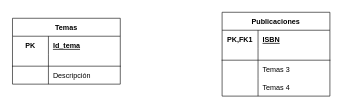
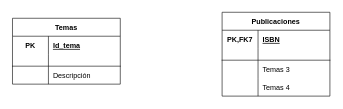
- <mxCell id="14" value="PK,FK1" style="shape=partialRectangle;connectable=0;fillColor=none;top=0;left=0;bottom=0;right=0;fontStyle=1;overflow=hidden;" vertex="1" parent="13"><mxGeometry width="60" height="30" as="geometry"><mxRectangle width="60" height="30" as="alternateBounds" /></mxGeometry></mxCell>
+ <mxCell id="14" value="PK,FK7" style="shape=partialRectangle;connectable=0;fillColor=none;top=0;left=0;bottom=0;right=0;fontStyle=1;overflow=hidden;" vertex="1" parent="13"><mxGeometry width="60" height="30" as="geometry"><mxRectangle width="60" height="30" as="alternateBounds" /></mxGeometry></mxCell>
